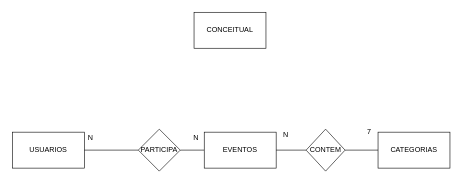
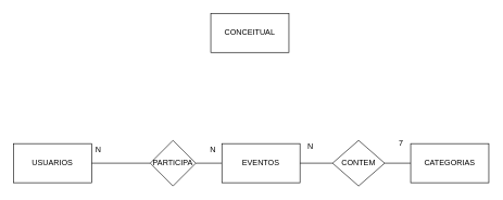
- <mxCell id="11" value="CONTEM" style="rhombus;whiteSpace=wrap;html=1;" vertex="1" parent="1"><mxGeometry x="510" y="215" width="65" height="70" as="geometry" /></mxCell>
+ <mxCell id="11" value="CONTEM" style="rhombus;whiteSpace=wrap;html=1;" vertex="1" parent="1"><mxGeometry x="510" y="215" width="80" height="70" as="geometry" /></mxCell>
